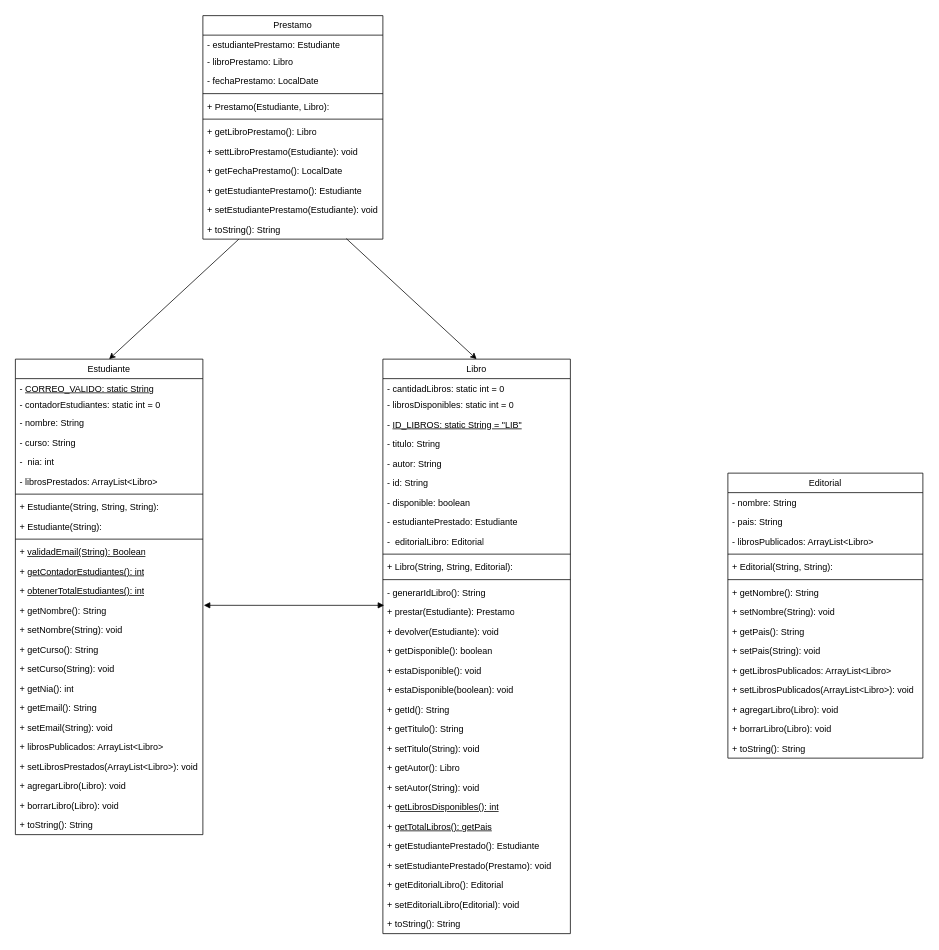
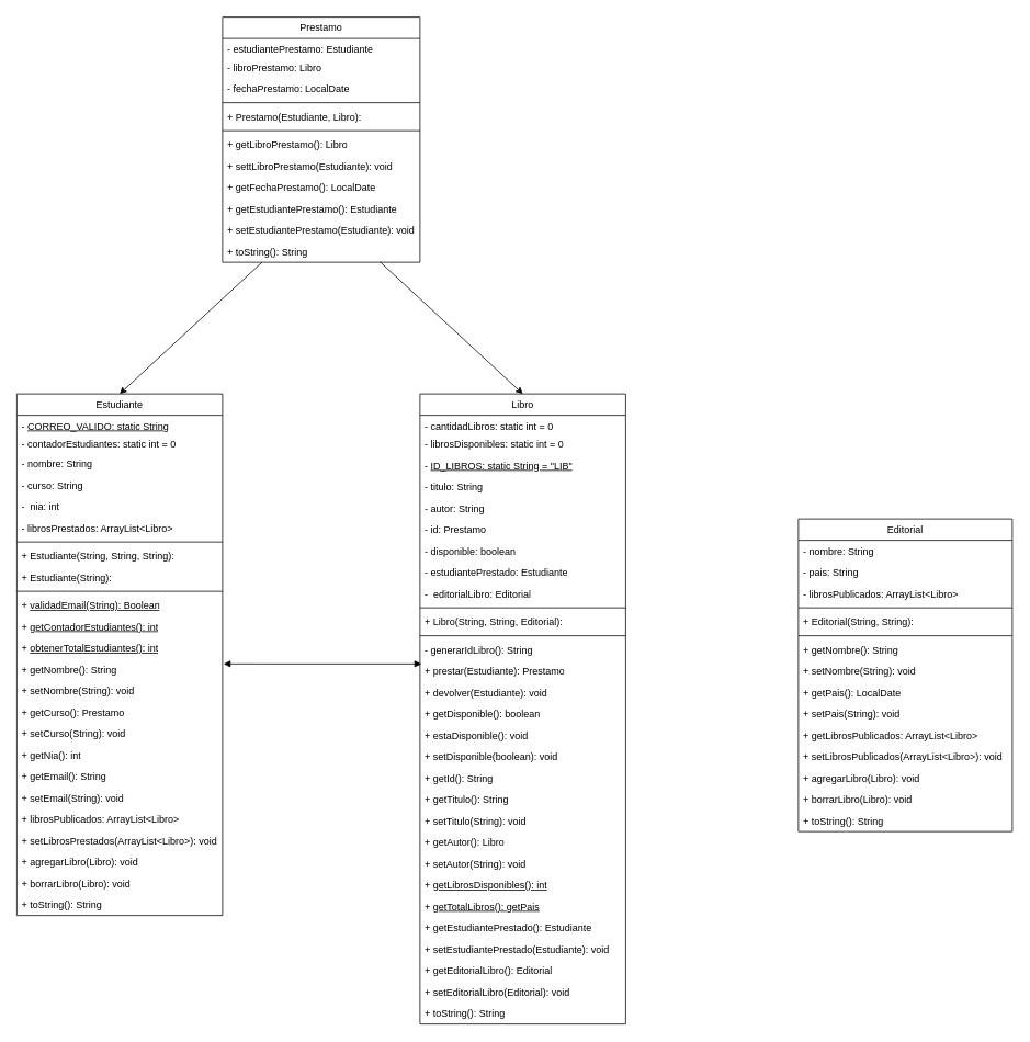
- <mxCell id="36" value="- id: String" style="text;strokeColor=none;fillColor=none;align=left;verticalAlign=top;spacingLeft=4;spacingRight=4;overflow=hidden;rotatable=0;points=[[0,0.5],[1,0.5]];portConstraint=eastwest;whiteSpace=wrap;html=1;" parent="30" vertex="1"><mxGeometry y="152" width="250" height="26" as="geometry" /></mxCell>
+ <mxCell id="36" value="- id: Prestamo" style="text;strokeColor=none;fillColor=none;align=left;verticalAlign=top;spacingLeft=4;spacingRight=4;overflow=hidden;rotatable=0;points=[[0,0.5],[1,0.5]];portConstraint=eastwest;whiteSpace=wrap;html=1;" parent="30" vertex="1"><mxGeometry y="152" width="250" height="26" as="geometry" /></mxCell>
- <mxCell id="83" value="+ getPais(): String" style="text;strokeColor=none;fillColor=none;align=left;verticalAlign=top;spacingLeft=4;spacingRight=4;overflow=hidden;rotatable=0;points=[[0,0.5],[1,0.5]];portConstraint=eastwest;whiteSpace=wrap;html=1;" parent="74" vertex="1"><mxGeometry y="198" width="260" height="26" as="geometry" /></mxCell>
+ <mxCell id="83" value="+ getPais(): LocalDate" style="text;strokeColor=none;fillColor=none;align=left;verticalAlign=top;spacingLeft=4;spacingRight=4;overflow=hidden;rotatable=0;points=[[0,0.5],[1,0.5]];portConstraint=eastwest;whiteSpace=wrap;html=1;" parent="74" vertex="1"><mxGeometry y="198" width="260" height="26" as="geometry" /></mxCell>
- <mxCell id="18" value="+ getCurso(): String" style="text;strokeColor=none;fillColor=none;align=left;verticalAlign=top;spacingLeft=4;spacingRight=4;overflow=hidden;rotatable=0;points=[[0,0.5],[1,0.5]];portConstraint=eastwest;whiteSpace=wrap;html=1;" parent="2" vertex="1"><mxGeometry y="374" width="250" height="26" as="geometry" /></mxCell>
+ <mxCell id="18" value="+ getCurso(): Prestamo" style="text;strokeColor=none;fillColor=none;align=left;verticalAlign=top;spacingLeft=4;spacingRight=4;overflow=hidden;rotatable=0;points=[[0,0.5],[1,0.5]];portConstraint=eastwest;whiteSpace=wrap;html=1;" parent="2" vertex="1"><mxGeometry y="374" width="250" height="26" as="geometry" /></mxCell>
- <mxCell id="48" value="+ estaDisponible(boolean): void" style="text;strokeColor=none;fillColor=none;align=left;verticalAlign=top;spacingLeft=4;spacingRight=4;overflow=hidden;rotatable=0;points=[[0,0.5],[1,0.5]];portConstraint=eastwest;whiteSpace=wrap;html=1;" parent="30" vertex="1"><mxGeometry y="428" width="250" height="26" as="geometry" /></mxCell>
+ <mxCell id="48" value="+ setDisponible(boolean): void" style="text;strokeColor=none;fillColor=none;align=left;verticalAlign=top;spacingLeft=4;spacingRight=4;overflow=hidden;rotatable=0;points=[[0,0.5],[1,0.5]];portConstraint=eastwest;whiteSpace=wrap;html=1;" parent="30" vertex="1"><mxGeometry y="428" width="250" height="26" as="geometry" /></mxCell>
- <mxCell id="57" value="+ setEstudiantePrestado(Prestamo): void" style="text;strokeColor=none;fillColor=none;align=left;verticalAlign=top;spacingLeft=4;spacingRight=4;overflow=hidden;rotatable=0;points=[[0,0.5],[1,0.5]];portConstraint=eastwest;whiteSpace=wrap;html=1;" parent="30" vertex="1"><mxGeometry y="662" width="250" height="26" as="geometry" /></mxCell>
+ <mxCell id="57" value="+ setEstudiantePrestado(Estudiante): void" style="text;strokeColor=none;fillColor=none;align=left;verticalAlign=top;spacingLeft=4;spacingRight=4;overflow=hidden;rotatable=0;points=[[0,0.5],[1,0.5]];portConstraint=eastwest;whiteSpace=wrap;html=1;" parent="30" vertex="1"><mxGeometry y="662" width="250" height="26" as="geometry" /></mxCell>
